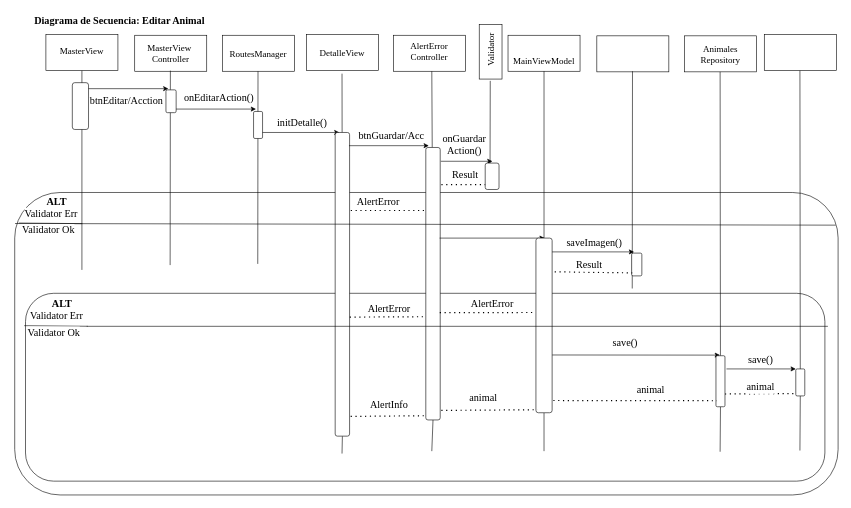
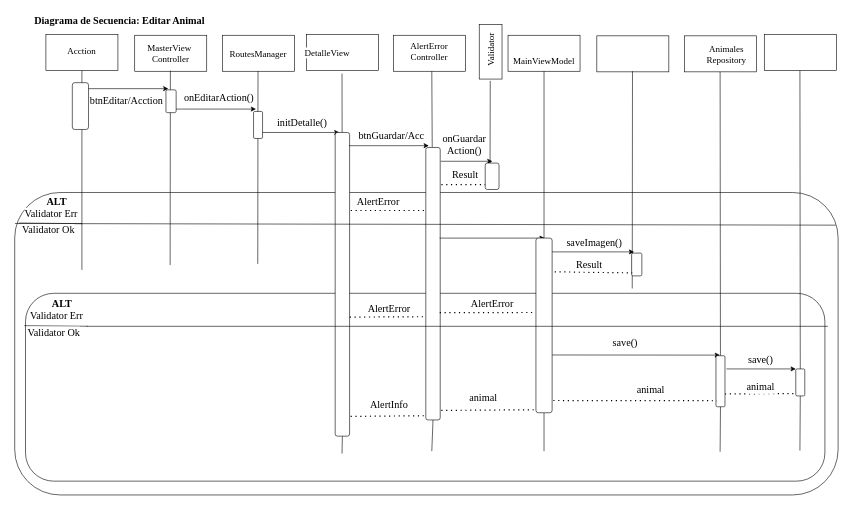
- <mxCell id="9" value="MasterView" style="text;html=1;strokeColor=none;fillColor=none;align=center;verticalAlign=middle;whiteSpace=wrap;rounded=0;fontSize=15;fontFamily=Architects Daughter;shadow=0;labelBackgroundColor=default;" vertex="1" parent="1"><mxGeometry x="106" y="69" width="60" height="30" as="geometry" /></mxCell>
+ <mxCell id="9" value="Acction" style="text;html=1;strokeColor=none;fillColor=none;align=center;verticalAlign=middle;whiteSpace=wrap;rounded=0;fontSize=15;fontFamily=Architects Daughter;shadow=0;labelBackgroundColor=default;" vertex="1" parent="1"><mxGeometry x="106" y="69" width="60" height="30" as="geometry" /></mxCell>
- <mxCell id="12" value="DetalleView" style="text;html=1;strokeColor=none;fillColor=none;align=center;verticalAlign=middle;whiteSpace=wrap;rounded=0;fontSize=15;fontFamily=Architects Daughter;shadow=0;labelBackgroundColor=default;" vertex="1" parent="1"><mxGeometry x="540" y="72" width="60" height="30" as="geometry" /></mxCell>
+ <mxCell id="12" value="DetalleView" style="text;html=1;strokeColor=none;fillColor=none;align=center;verticalAlign=middle;whiteSpace=wrap;rounded=0;fontSize=15;fontFamily=Architects Daughter;shadow=0;labelBackgroundColor=default;" vertex="1" parent="1"><mxGeometry x="515" y="72" width="60" height="30" as="geometry" /></mxCell>
- <mxCell id="51" value="Animales&lt;br&gt;Repository" style="text;html=1;strokeColor=none;fillColor=none;align=center;verticalAlign=middle;whiteSpace=wrap;rounded=0;fontSize=15;fontFamily=Architects Daughter;shadow=0;labelBackgroundColor=default;" vertex="1" parent="1"><mxGeometry x="1170" y="74" width="60" height="30" as="geometry" /></mxCell>
+ <mxCell id="51" value="Animales&lt;br&gt;Repository" style="text;html=1;strokeColor=none;fillColor=none;align=center;verticalAlign=middle;whiteSpace=wrap;rounded=0;fontSize=15;fontFamily=Architects Daughter;shadow=0;labelBackgroundColor=default;" vertex="1" parent="1"><mxGeometry x="1180" y="74" width="60" height="30" as="geometry" /></mxCell>
